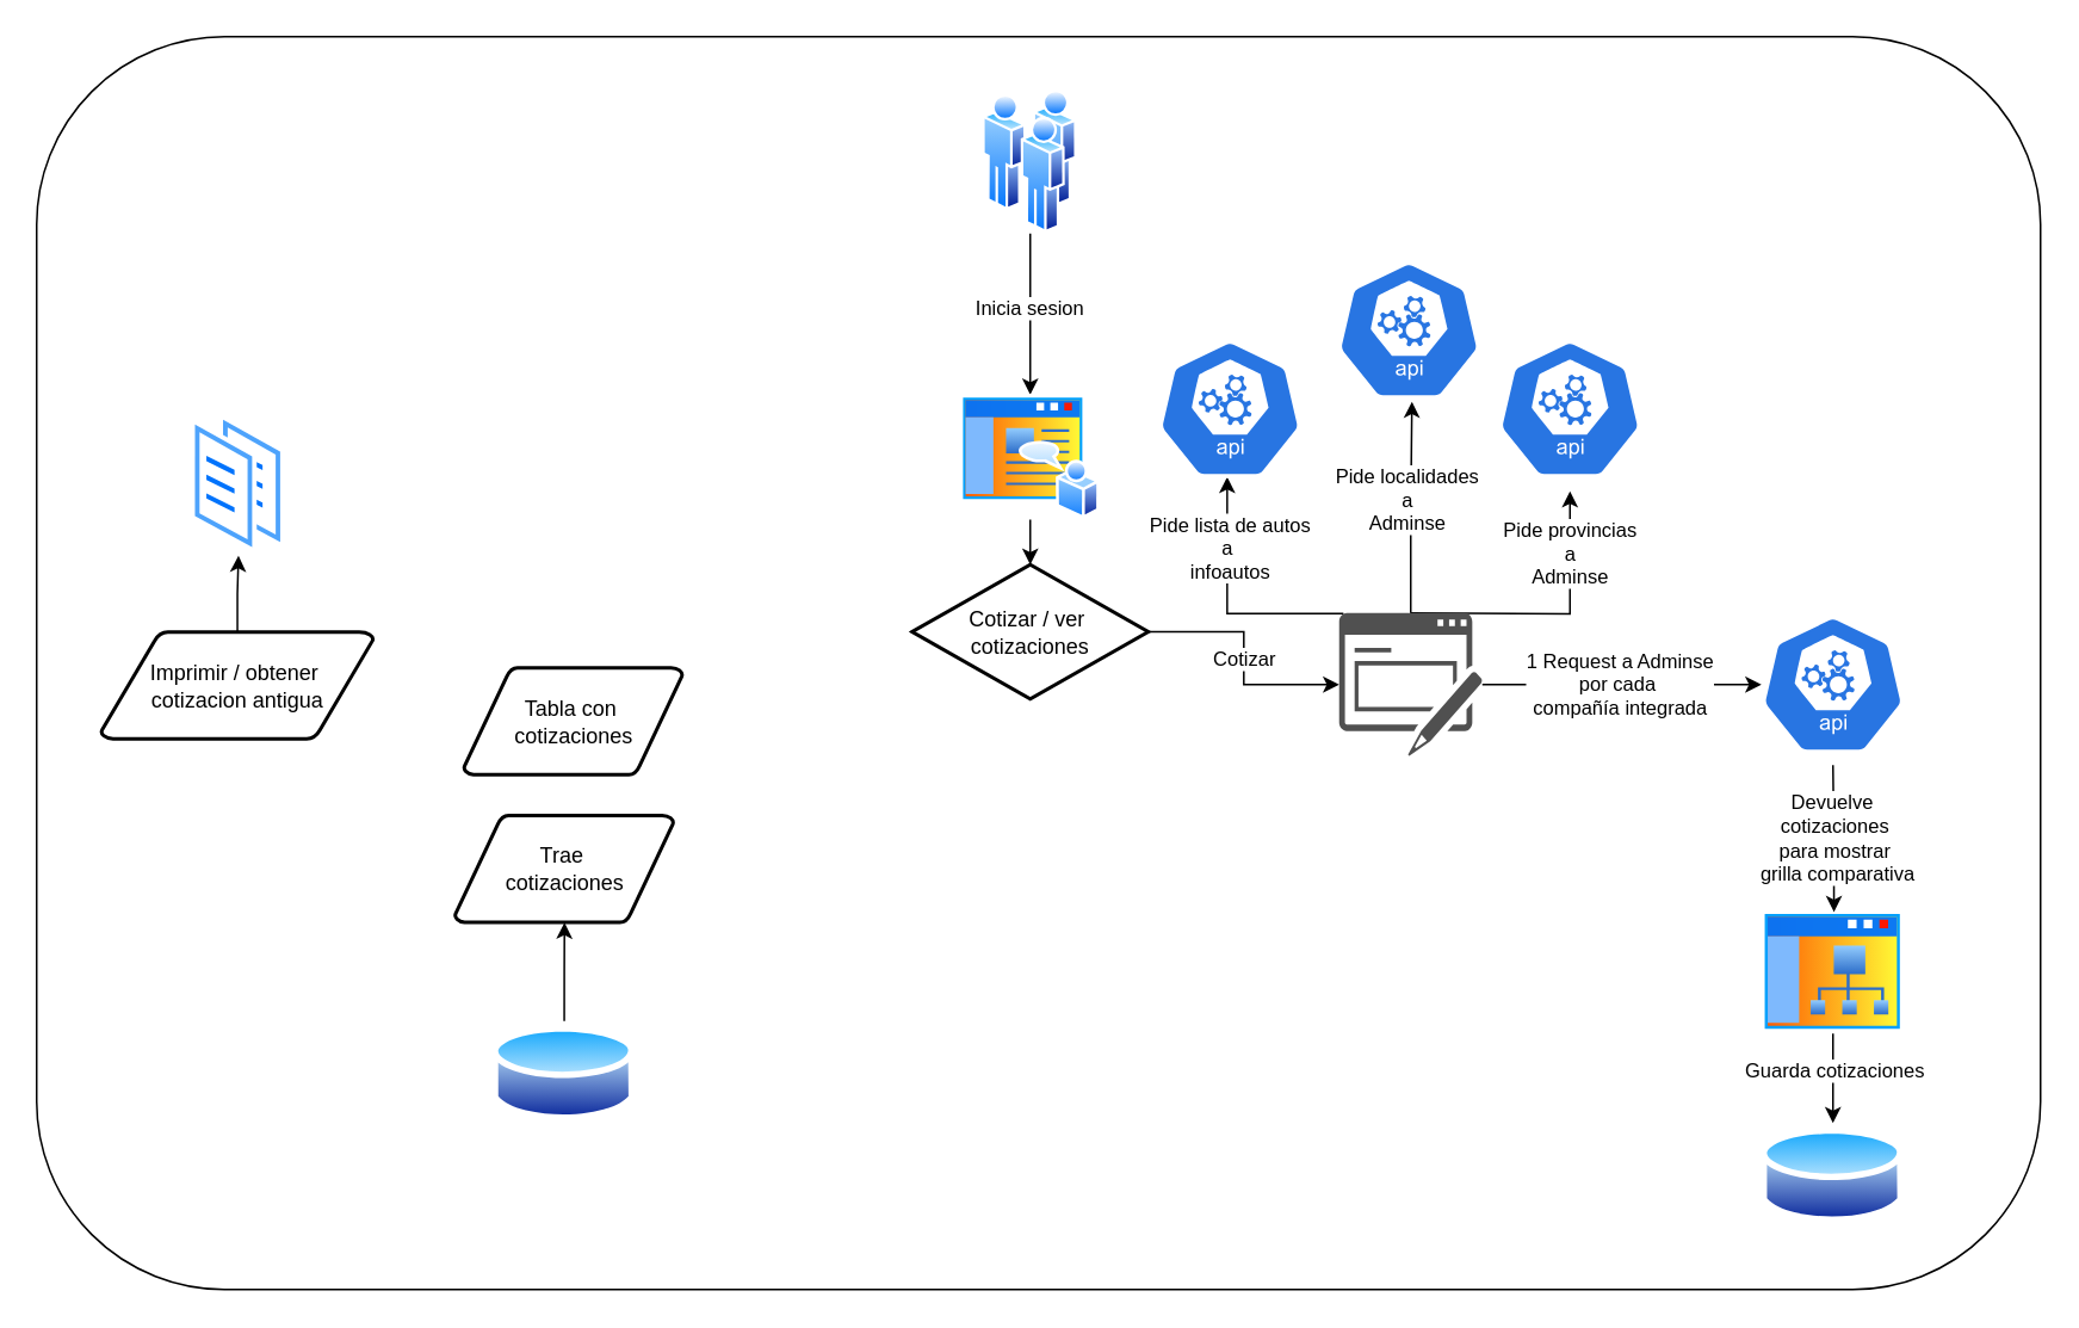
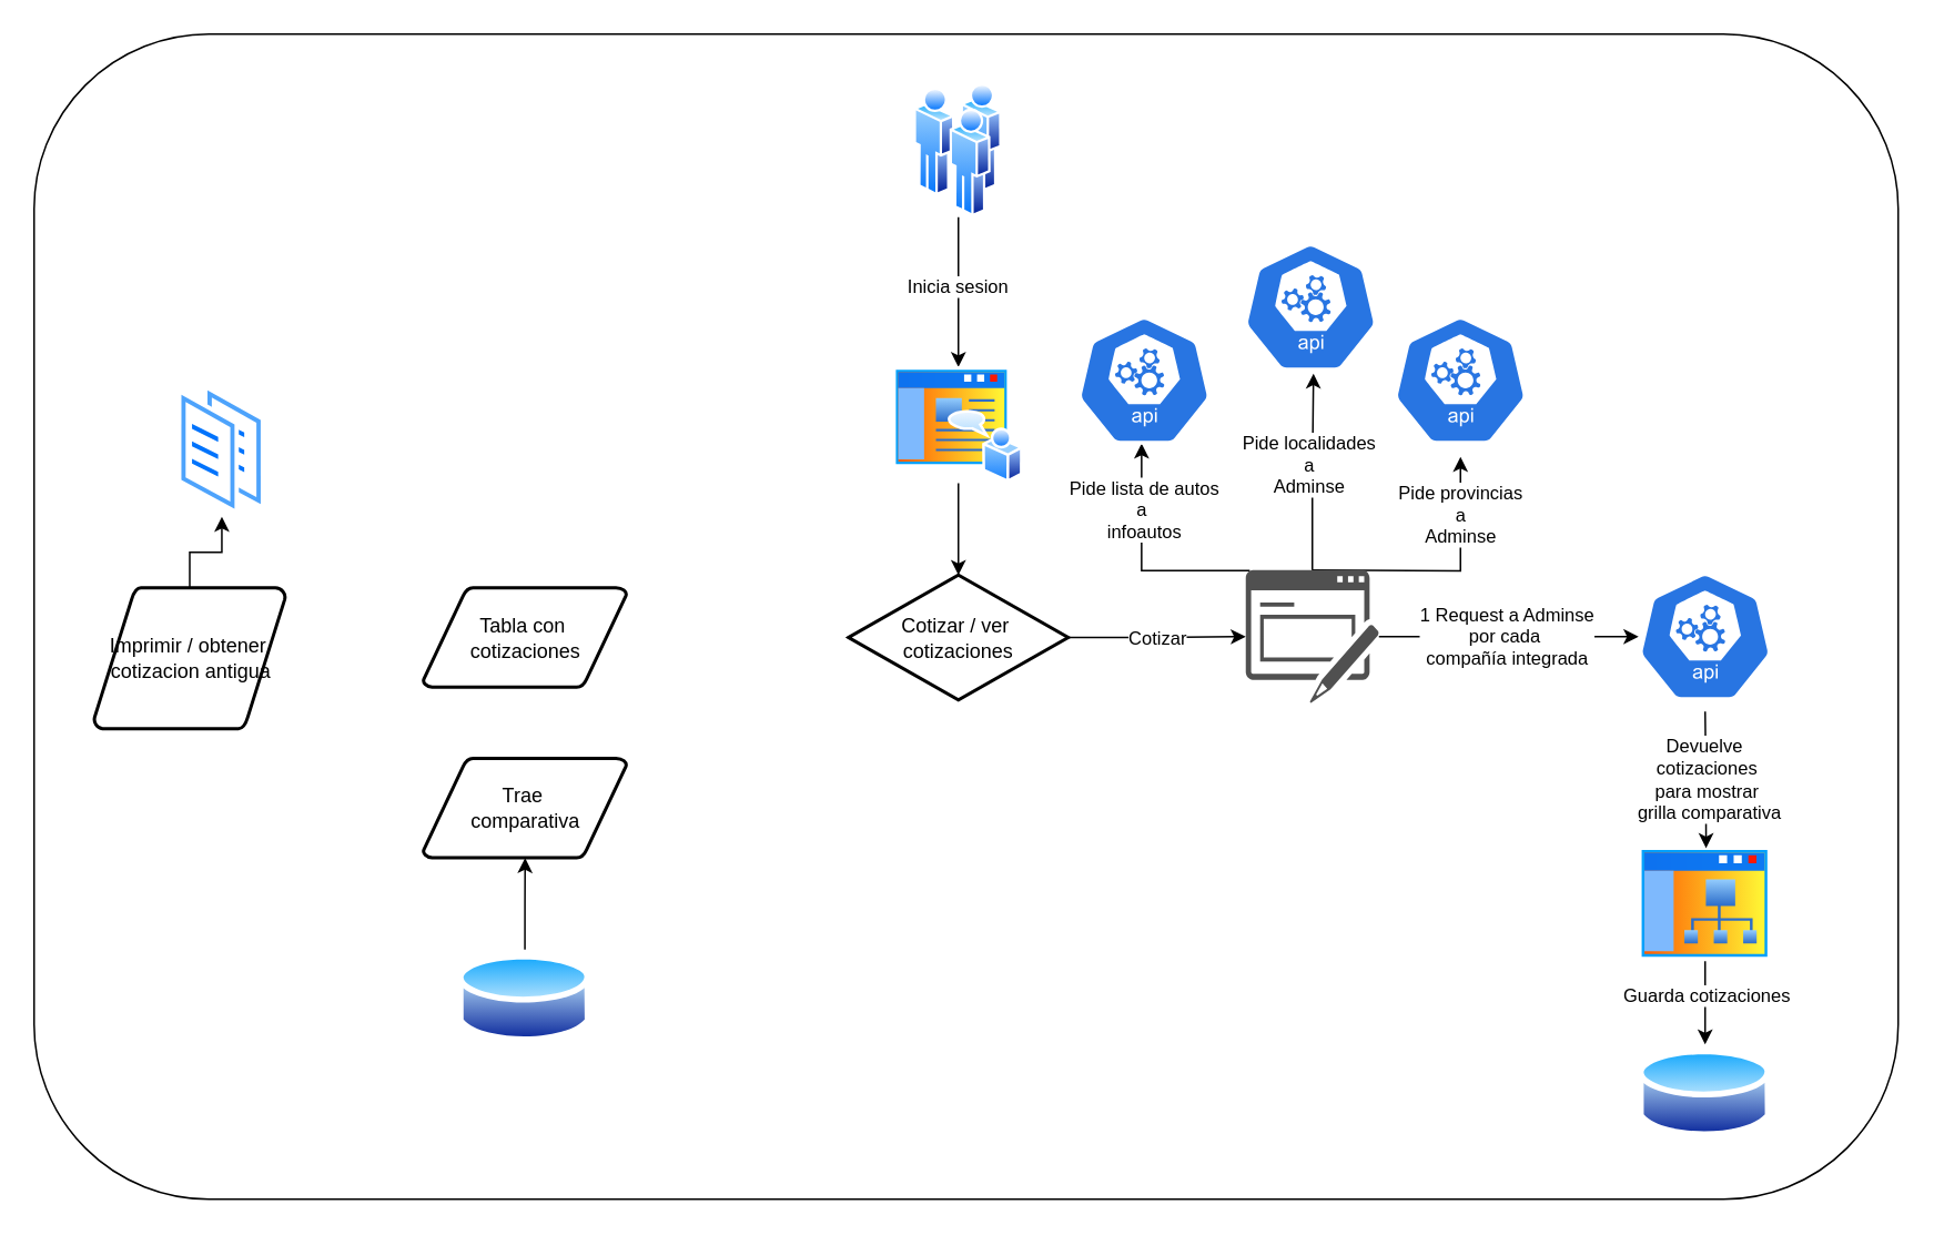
- <mxCell id="7" value="&lt;div&gt;Cotizar / ver&amp;nbsp;&lt;/div&gt;&lt;div&gt;cotizaciones&lt;/div&gt;" style="shape=mxgraph.flowchart.decision;strokeWidth=2;gradientColor=none;gradientDirection=north;fontStyle=0;html=1;" parent="1" vertex="1"><mxGeometry x="509.37" y="315" width="131.95" height="75" as="geometry" /></mxCell>
+ <mxCell id="7" value="&lt;div&gt;Cotizar / ver&amp;nbsp;&lt;/div&gt;&lt;div&gt;cotizaciones&lt;/div&gt;" style="shape=mxgraph.flowchart.decision;strokeWidth=2;gradientColor=none;gradientDirection=north;fontStyle=0;html=1;" parent="1" vertex="1"><mxGeometry x="509.37" y="345" width="131.95" height="75" as="geometry" /></mxCell>
- <mxCell id="16" value="&lt;div&gt;Imprimir / obtener&amp;nbsp;&lt;/div&gt;&lt;div&gt;cotizacion antigua&lt;br&gt;&lt;/div&gt;" style="shape=mxgraph.flowchart.data;strokeWidth=2;gradientColor=none;gradientDirection=north;fontStyle=0;html=1;" parent="1" vertex="1"><mxGeometry x="56" y="352.5" width="152.25" height="60" as="geometry" /></mxCell>
+ <mxCell id="16" value="&lt;div&gt;Imprimir / obtener&amp;nbsp;&lt;/div&gt;&lt;div&gt;cotizacion antigua&lt;br&gt;&lt;/div&gt;" style="shape=mxgraph.flowchart.data;strokeWidth=2;gradientColor=none;gradientDirection=north;fontStyle=0;html=1;" parent="1" vertex="1"><mxGeometry x="56" y="352.5" width="115" height="85" as="geometry" /></mxCell>
- <mxCell id="8" value="&lt;div&gt;Tabla con&amp;nbsp;&lt;/div&gt;&lt;div&gt;cotizaciones&lt;/div&gt;" style="shape=mxgraph.flowchart.data;strokeWidth=2;gradientColor=none;gradientDirection=north;fontStyle=0;html=1;" parent="1" vertex="1"><mxGeometry x="258.75" y="372.5" width="122.25" height="60" as="geometry" /></mxCell>
+ <mxCell id="8" value="&lt;div&gt;Tabla con&amp;nbsp;&lt;/div&gt;&lt;div&gt;cotizaciones&lt;/div&gt;" style="shape=mxgraph.flowchart.data;strokeWidth=2;gradientColor=none;gradientDirection=north;fontStyle=0;html=1;" parent="1" vertex="1"><mxGeometry x="253.75" y="352.5" width="122.25" height="60" as="geometry" /></mxCell>
- <mxCell id="14" value="&lt;div&gt;Trae&amp;nbsp;&lt;/div&gt;&lt;div&gt;cotizaciones&lt;/div&gt;" style="shape=mxgraph.flowchart.data;strokeWidth=2;gradientColor=none;gradientDirection=north;fontStyle=0;html=1;" parent="1" vertex="1"><mxGeometry x="253.75" y="455" width="122.25" height="60" as="geometry" /></mxCell>
+ <mxCell id="14" value="&lt;div&gt;Trae&amp;nbsp;&lt;/div&gt;&lt;div&gt;comparativa&lt;/div&gt;" style="shape=mxgraph.flowchart.data;strokeWidth=2;gradientColor=none;gradientDirection=north;fontStyle=0;html=1;" parent="1" vertex="1"><mxGeometry x="253.75" y="455" width="122.25" height="60" as="geometry" /></mxCell>
